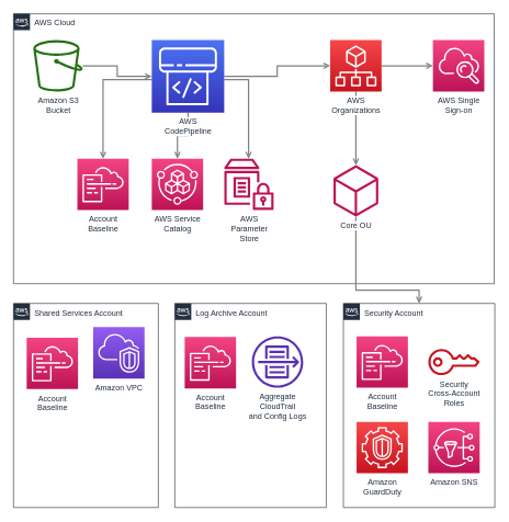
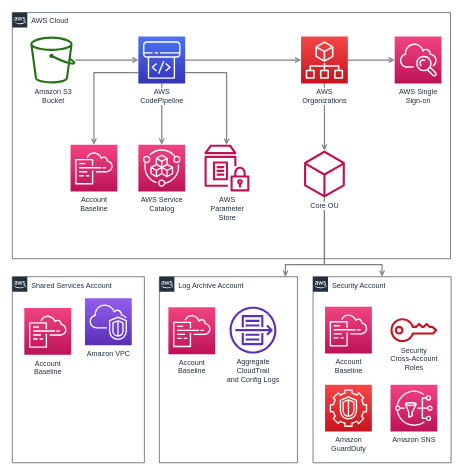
- <mxCell id="16" value="AWS&lt;br&gt;CodePipeline&lt;br&gt;" style="outlineConnect=0;fontColor=#232F3E;gradientColor=#4D72F3;gradientDirection=north;fillColor=#3334B9;strokeColor=#ffffff;dashed=0;verticalLabelPosition=bottom;verticalAlign=top;align=center;html=1;fontSize=12;fontStyle=0;aspect=fixed;shape=mxgraph.aws4.resourceIcon;resIcon=mxgraph.aws4.codepipeline;labelBackgroundColor=#ffffff;" parent="1" vertex="1"><mxGeometry x="230" y="60.5" width="110" height="110" as="geometry" /></mxCell>
+ <mxCell id="16" value="AWS&lt;br&gt;CodePipeline&lt;br&gt;" style="outlineConnect=0;fontColor=#232F3E;gradientColor=#4D72F3;gradientDirection=north;fillColor=#3334B9;strokeColor=#ffffff;dashed=0;verticalLabelPosition=bottom;verticalAlign=top;align=center;html=1;fontSize=12;fontStyle=0;aspect=fixed;shape=mxgraph.aws4.resourceIcon;resIcon=mxgraph.aws4.codepipeline;labelBackgroundColor=#ffffff;" parent="1" vertex="1"><mxGeometry x="230" y="60.5" width="78" height="78" as="geometry" /></mxCell>
+ <mxCell id="13" style="edgeStyle=orthogonalEdgeStyle;rounded=0;orthogonalLoop=1;jettySize=auto;html=1;startArrow=none;startFill=0;endArrow=open;endFill=0;strokeColor=#808080;strokeWidth=2;" parent="1" source="22" target="3" edge="1"><mxGeometry relative="1" as="geometry"><Array as="points"><mxPoint x="540" y="440.5" /><mxPoint x="475" y="440.5" /></Array></mxGeometry></mxCell>
